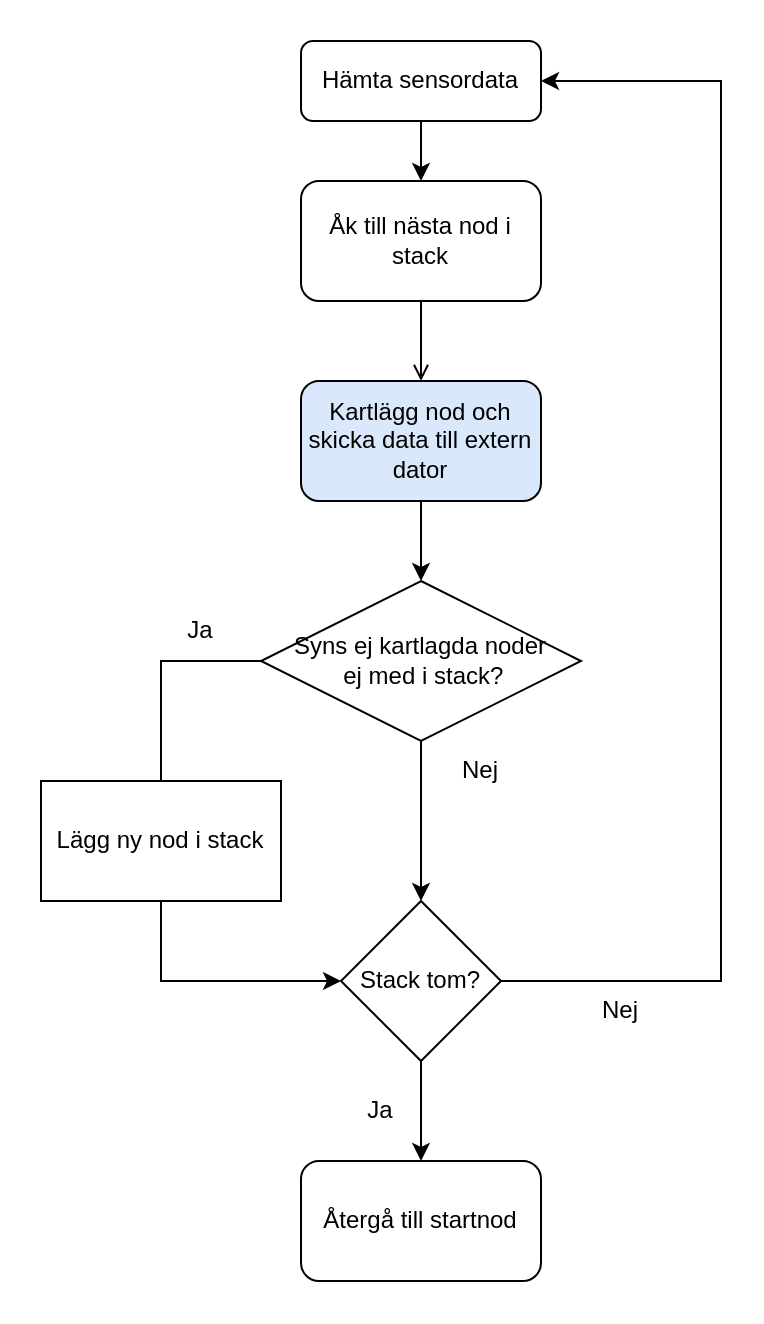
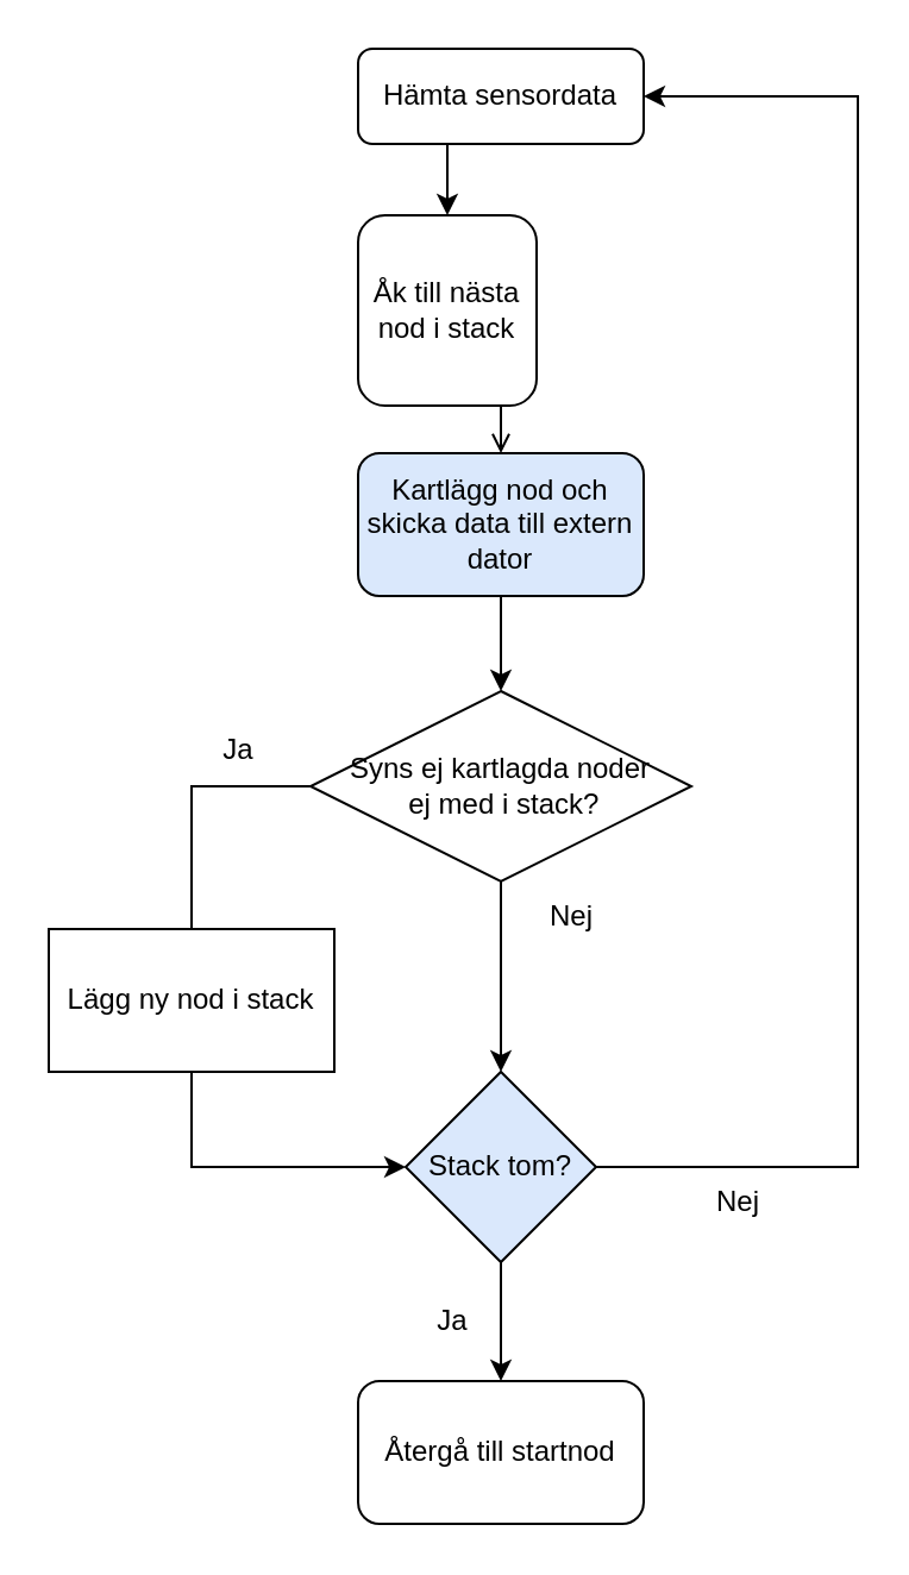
- <mxCell id="10" value="Åk till nästa nod i stack" style="rounded=1;whiteSpace=wrap;html=1;" vertex="1" parent="1"><mxGeometry x="150" y="90" width="120" height="60" as="geometry" /></mxCell>
+ <mxCell id="10" value="Åk till nästa nod i stack" style="rounded=1;whiteSpace=wrap;html=1;" vertex="1" parent="1"><mxGeometry x="150" y="90" width="75" height="80" as="geometry" /></mxCell>
- <mxCell id="15" value="Stack tom?" style="rhombus;whiteSpace=wrap;html=1;" vertex="1" parent="1"><mxGeometry x="170" y="450" width="80" height="80" as="geometry" /></mxCell>
+ <mxCell id="15" value="Stack tom?" style="rhombus;whiteSpace=wrap;html=1;fillColor=#dae8fc;" vertex="1" parent="1"><mxGeometry x="170" y="450" width="80" height="80" as="geometry" /></mxCell>
